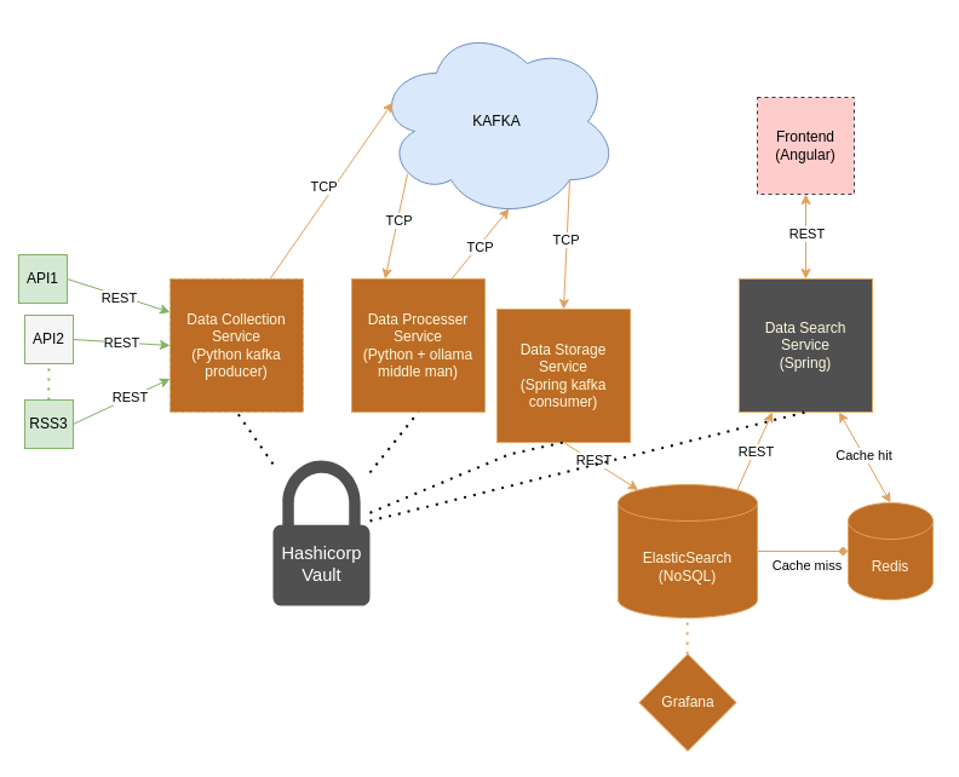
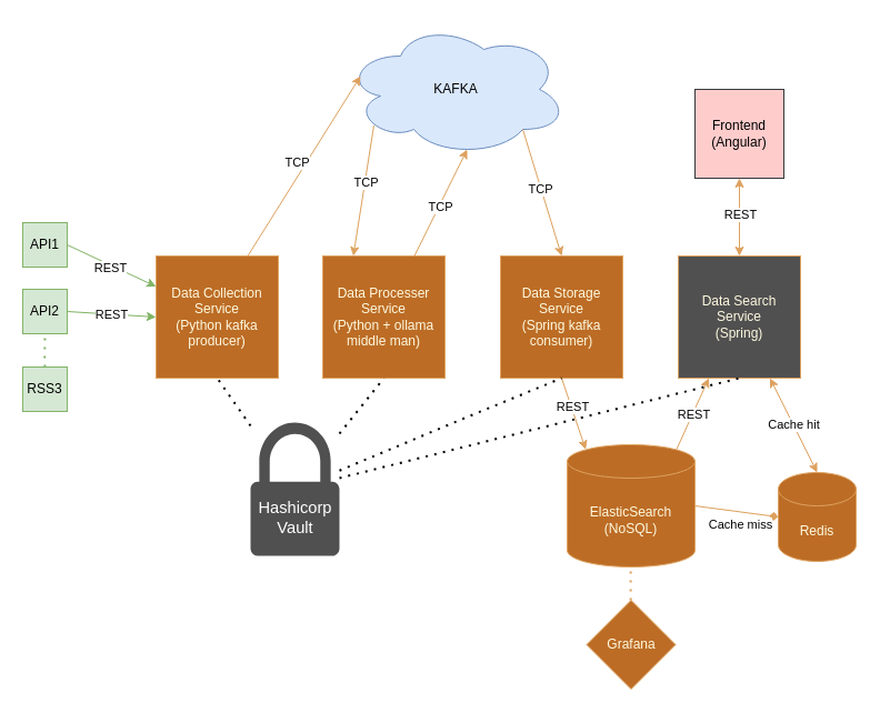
- <mxCell id="6" value="KAFKA" style="ellipse;shape=cloud;whiteSpace=wrap;html=1;strokeColor=#6c8ebf;fillColor=#dae8fc;" parent="1" vertex="1"><mxGeometry x="310" y="20" width="200" height="160" as="geometry" /></mxCell>
+ <mxCell id="6" value="KAFKA" style="ellipse;shape=cloud;whiteSpace=wrap;html=1;strokeColor=#6c8ebf;fillColor=#dae8fc;" parent="1" vertex="1"><mxGeometry x="310" y="20" width="200" height="120" as="geometry" /></mxCell>
- <mxCell id="29" value="Frontend&lt;div&gt;(Angular)&lt;/div&gt;" style="whiteSpace=wrap;html=1;aspect=fixed;strokeColor=#36393d;fillColor=#ffcccc;dashed=1;" parent="1" vertex="1"><mxGeometry x="625" y="80" width="80" height="80" as="geometry" /></mxCell>
+ <mxCell id="29" value="Frontend&lt;div&gt;(Angular)&lt;/div&gt;" style="whiteSpace=wrap;html=1;aspect=fixed;strokeColor=#36393d;fillColor=#ffcccc;" parent="1" vertex="1"><mxGeometry x="625" y="80" width="80" height="80" as="geometry" /></mxCell>
- <mxCell id="2" value="API1" style="whiteSpace=wrap;html=1;aspect=fixed;strokeColor=#82b366;fillColor=#d5e8d4;" parent="1" vertex="1"><mxGeometry x="15" y="210" width="40" height="40" as="geometry" /></mxCell>
+ <mxCell id="2" value="API1" style="whiteSpace=wrap;html=1;aspect=fixed;strokeColor=#82b366;fillColor=#d5e8d4;" parent="1" vertex="1"><mxGeometry x="20" y="200" width="40" height="40" as="geometry" /></mxCell>
- <mxCell id="3" value="API2" style="whiteSpace=wrap;html=1;aspect=fixed;strokeColor=#82b366;fillColor=#f5f5f5;" parent="1" vertex="1"><mxGeometry x="20" y="260" width="40" height="40" as="geometry" /></mxCell>
+ <mxCell id="3" value="API2" style="whiteSpace=wrap;html=1;aspect=fixed;strokeColor=#82b366;fillColor=#d5e8d4;" parent="1" vertex="1"><mxGeometry x="20" y="260" width="40" height="40" as="geometry" /></mxCell>
- <mxCell id="13" value="Data Collection Service&lt;div&gt;(Python kafka producer)&lt;/div&gt;" style="whiteSpace=wrap;html=1;aspect=fixed;strokeColor=#DDA15E;fontColor=#FEFAE0;fillColor=#BC6C25;dashed=1;" parent="1" vertex="1"><mxGeometry x="140" y="230" width="110" height="110" as="geometry" /></mxCell>
+ <mxCell id="13" value="Data Collection Service&lt;div&gt;(Python kafka producer)&lt;/div&gt;" style="whiteSpace=wrap;html=1;aspect=fixed;strokeColor=#DDA15E;fontColor=#FEFAE0;fillColor=#BC6C25;" parent="1" vertex="1"><mxGeometry x="140" y="230" width="110" height="110" as="geometry" /></mxCell>
- <mxCell id="20" value="Data Storage&lt;div&gt;Service&lt;/div&gt;&lt;div&gt;(Spring kafka consumer)&lt;/div&gt;" style="whiteSpace=wrap;html=1;aspect=fixed;strokeColor=#DDA15E;fontColor=#FEFAE0;fillColor=#BC6C25;" parent="1" vertex="1"><mxGeometry x="410" y="255" width="110" height="110" as="geometry" /></mxCell>
+ <mxCell id="20" value="Data Storage&lt;div&gt;Service&lt;/div&gt;&lt;div&gt;(Spring kafka consumer)&lt;/div&gt;" style="whiteSpace=wrap;html=1;aspect=fixed;strokeColor=#DDA15E;fontColor=#FEFAE0;fillColor=#BC6C25;" parent="1" vertex="1"><mxGeometry x="450" y="230" width="110" height="110" as="geometry" /></mxCell>
- <mxCell id="11" style="rounded=0;orthogonalLoop=1;jettySize=auto;html=1;exitX=1;exitY=0.5;exitDx=0;exitDy=0;strokeColor=#82b366;fontColor=#FEFAE0;fillColor=#d5e8d4;entryX=0;entryY=0.75;entryDx=0;entryDy=0;" parent="1" source="4" target="13" edge="1"><mxGeometry relative="1" as="geometry"><mxPoint x="0" y="438.4" as="sourcePoint" /><mxPoint x="90" y="340" as="targetPoint" /></mxGeometry></mxCell>
- <mxCell id="12" value="&lt;span style=&quot;color: rgb(0, 0, 0);&quot;&gt;REST&lt;/span&gt;" style="edgeLabel;html=1;align=center;verticalAlign=middle;resizable=0;points=[];strokeColor=#DDA15E;fontColor=#FEFAE0;fillColor=#BC6C25;" parent="11" vertex="1" connectable="0"><mxGeometry x="0.163" y="-1" relative="1" as="geometry"><mxPoint y="-2" as="offset" /></mxGeometry></mxCell>
- <mxCell id="27" value="Redis" style="shape=cylinder3;whiteSpace=wrap;html=1;boundedLbl=1;backgroundOutline=1;size=15;strokeColor=#DDA15E;fontColor=#FEFAE0;fillColor=#BC6C25;" parent="1" vertex="1"><mxGeometry x="700" y="415" width="70" height="80" as="geometry" /></mxCell>
+ <mxCell id="27" value="Redis" style="shape=cylinder3;whiteSpace=wrap;html=1;boundedLbl=1;backgroundOutline=1;size=15;strokeColor=#DDA15E;fontColor=#FEFAE0;fillColor=#BC6C25;" parent="1" vertex="1"><mxGeometry x="700" y="425" width="70" height="80" as="geometry" /></mxCell>
